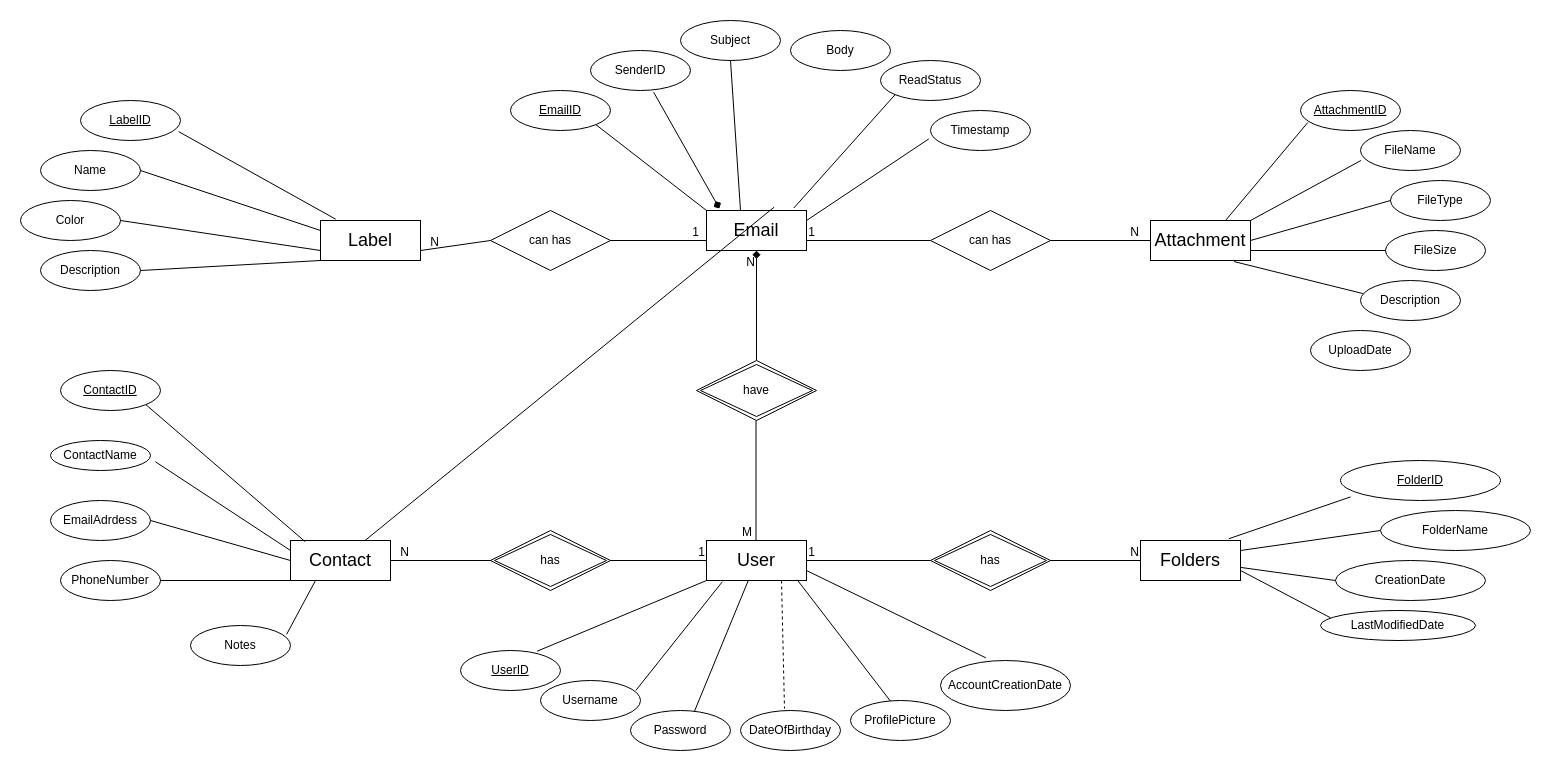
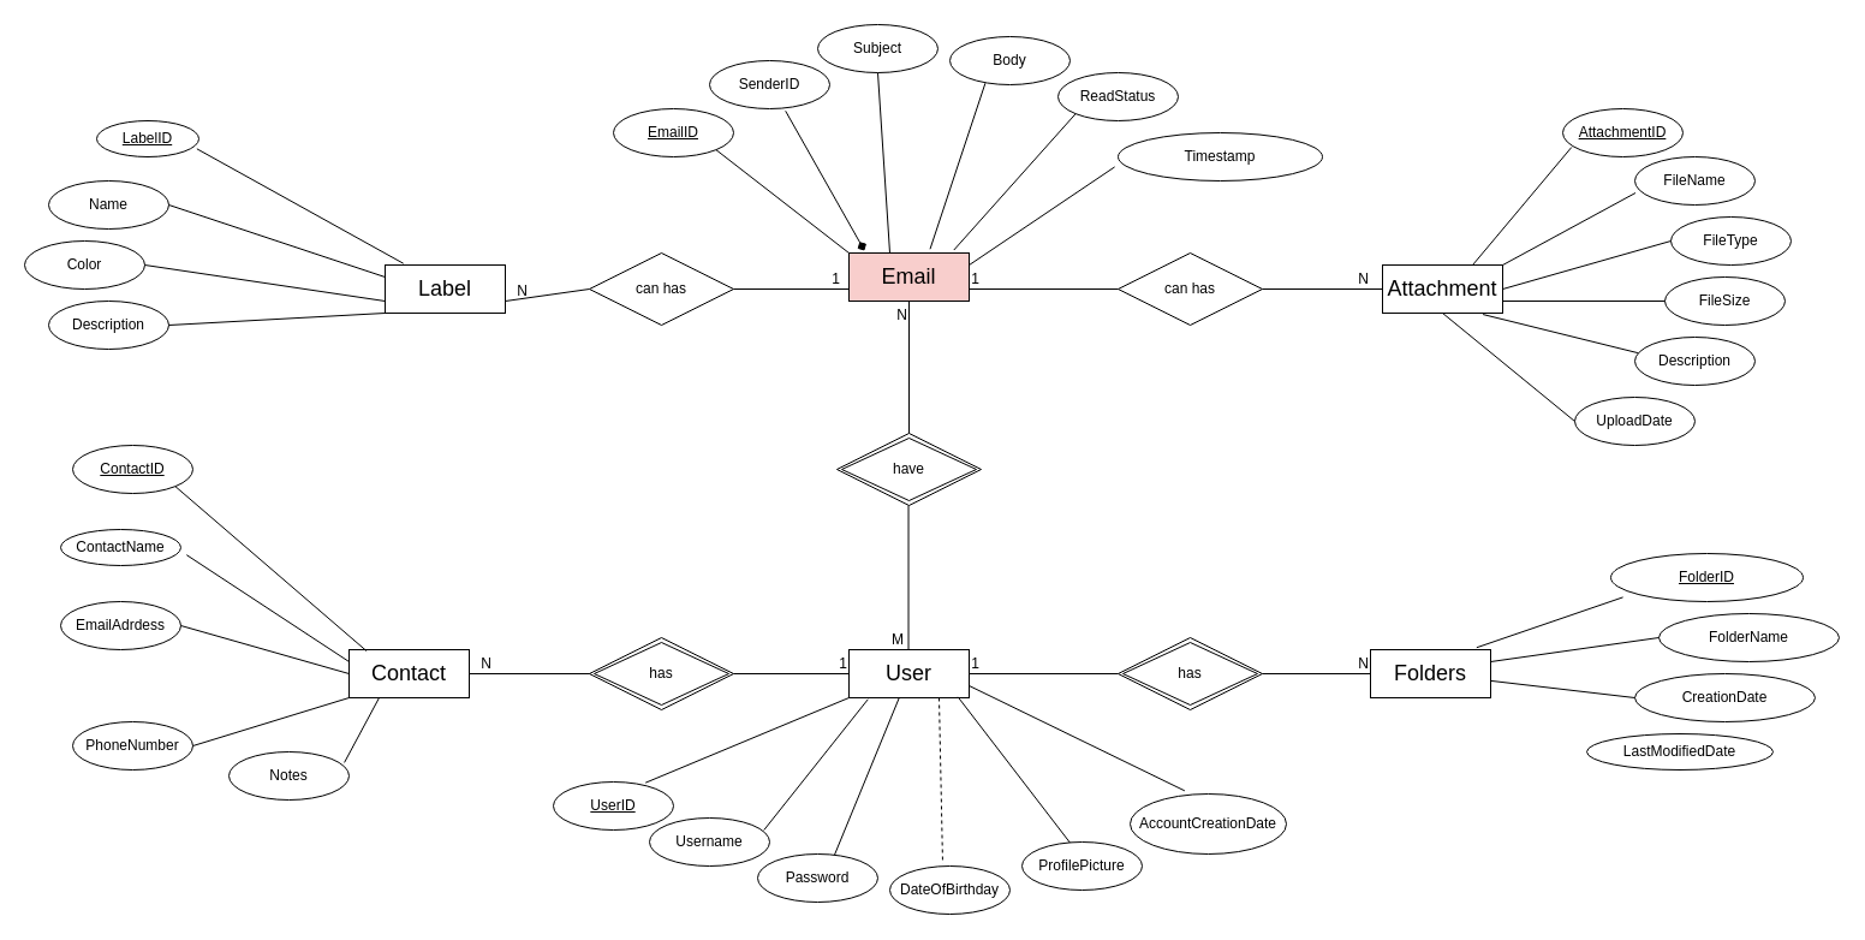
- <mxCell id="58" value="LabelID" style="ellipse;whiteSpace=wrap;html=1;align=center;fontStyle=4;" vertex="1" parent="1"><mxGeometry x="80" y="100" width="100" height="40" as="geometry" /></mxCell>
+ <mxCell id="58" value="LabelID" style="ellipse;whiteSpace=wrap;html=1;align=center;fontStyle=4;" vertex="1" parent="1"><mxGeometry x="80" y="100" width="85" height="30" as="geometry" /></mxCell>
- <mxCell id="94" value="Timestamp" style="ellipse;whiteSpace=wrap;html=1;align=center;" vertex="1" parent="1"><mxGeometry x="930" y="110" width="100" height="40" as="geometry" /></mxCell>
+ <mxCell id="94" value="Timestamp" style="ellipse;whiteSpace=wrap;html=1;align=center;" vertex="1" parent="1"><mxGeometry x="930" y="110" width="170" height="40" as="geometry" /></mxCell>
- <mxCell id="15" value="&lt;font style=&quot;font-size: 18px;&quot;&gt;Email&lt;/font&gt;" style="whiteSpace=wrap;html=1;align=center;" vertex="1" parent="1"><mxGeometry x="706" y="210" width="100" height="40" as="geometry" /></mxCell>
+ <mxCell id="15" value="&lt;font style=&quot;font-size: 18px;&quot;&gt;Email&lt;/font&gt;" style="whiteSpace=wrap;html=1;align=center;fillColor=#f8cecc;" vertex="1" parent="1"><mxGeometry x="706" y="210" width="100" height="40" as="geometry" /></mxCell>
- <mxCell id="75" value="" style="endArrow=diamond;html=1;rounded=0;entryX=0.5;entryY=1;entryDx=0;entryDy=0;exitX=0.5;exitY=0;exitDx=0;exitDy=0;" edge="1" parent="1" source="73" target="15"><mxGeometry relative="1" as="geometry"><mxPoint x="930" y="400" as="sourcePoint" /><mxPoint x="1090" y="400" as="targetPoint" /></mxGeometry></mxCell>
+ <mxCell id="75" value="" style="endArrow=none;html=1;rounded=0;entryX=0.5;entryY=1;entryDx=0;entryDy=0;exitX=0.5;exitY=0;exitDx=0;exitDy=0;" edge="1" parent="1" source="73" target="15"><mxGeometry relative="1" as="geometry"><mxPoint x="930" y="400" as="sourcePoint" /><mxPoint x="1090" y="400" as="targetPoint" /></mxGeometry></mxCell>
+ <mxCell id="37" value="" style="endArrow=none;html=1;rounded=0;exitX=0.5;exitY=1;exitDx=0;exitDy=0;entryX=0;entryY=0.5;entryDx=0;entryDy=0;" edge="1" parent="1" source="26" target="29"><mxGeometry relative="1" as="geometry"><mxPoint x="1150" y="610" as="sourcePoint" /><mxPoint x="1310" y="610" as="targetPoint" /></mxGeometry></mxCell>
- <mxCell id="24" value="" style="endArrow=none;html=1;rounded=0;exitX=0.675;exitY=-0.081;exitDx=0;exitDy=0;exitPerimeter=0;" edge="1" parent="1" source="15" target="41"><mxGeometry relative="1" as="geometry"><mxPoint x="710" y="440" as="sourcePoint" /><mxPoint x="820" y="150" as="targetPoint" /></mxGeometry></mxCell>
+ <mxCell id="24" value="" style="endArrow=none;html=1;rounded=0;exitX=0.675;exitY=-0.081;exitDx=0;exitDy=0;exitPerimeter=0;entryX=0.294;entryY=0.969;entryDx=0;entryDy=0;entryPerimeter=0;" edge="1" parent="1" source="15" target="17"><mxGeometry relative="1" as="geometry"><mxPoint x="710" y="440" as="sourcePoint" /><mxPoint x="820" y="150" as="targetPoint" /></mxGeometry></mxCell>
- <mxCell id="43" value="PhoneNumber" style="ellipse;whiteSpace=wrap;html=1;align=center;" vertex="1" parent="1"><mxGeometry x="60" y="560" width="100" height="40" as="geometry" /></mxCell>
+ <mxCell id="43" value="PhoneNumber" style="ellipse;whiteSpace=wrap;html=1;align=center;" vertex="1" parent="1"><mxGeometry x="60" y="600" width="100" height="40" as="geometry" /></mxCell>
- <mxCell id="65" value="CreationDate" style="ellipse;whiteSpace=wrap;html=1;align=center;" vertex="1" parent="1"><mxGeometry x="1335" y="560" width="150" height="40" as="geometry" /></mxCell>
+ <mxCell id="65" value="CreationDate" style="ellipse;whiteSpace=wrap;html=1;align=center;" vertex="1" parent="1"><mxGeometry x="1360" y="560" width="150" height="40" as="geometry" /></mxCell>
- <mxCell id="70" value="" style="endArrow=none;html=1;rounded=0;entryX=0.065;entryY=0.244;entryDx=0;entryDy=0;entryPerimeter=0;exitX=1;exitY=0.75;exitDx=0;exitDy=0;" edge="1" parent="1" source="72" target="64"><mxGeometry relative="1" as="geometry"><mxPoint x="890" y="500" as="sourcePoint" /><mxPoint x="1050" y="500" as="targetPoint" /></mxGeometry></mxCell>
- <mxCell id="4" value="DateOfBirthday" style="ellipse;whiteSpace=wrap;html=1;align=center;" vertex="1" parent="1"><mxGeometry x="740" y="710" width="100" height="40" as="geometry" /></mxCell>
+ <mxCell id="4" value="DateOfBirthday" style="ellipse;whiteSpace=wrap;html=1;align=center;" vertex="1" parent="1"><mxGeometry x="740" y="720" width="100" height="40" as="geometry" /></mxCell>
